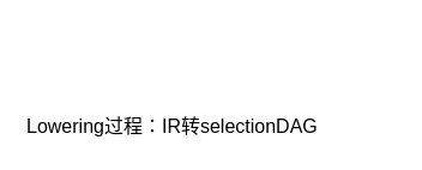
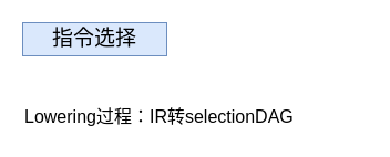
+ <mxCell id="2" value="&lt;font style=&quot;font-size: 19px;&quot;&gt;指令选择&lt;/font&gt;" style="text;html=1;strokeColor=#6c8ebf;fillColor=#dae8fc;align=center;verticalAlign=middle;whiteSpace=wrap;rounded=0;" vertex="1" parent="1"><mxGeometry y="20" width="130" height="30" as="geometry" x="20" /></mxCell>
